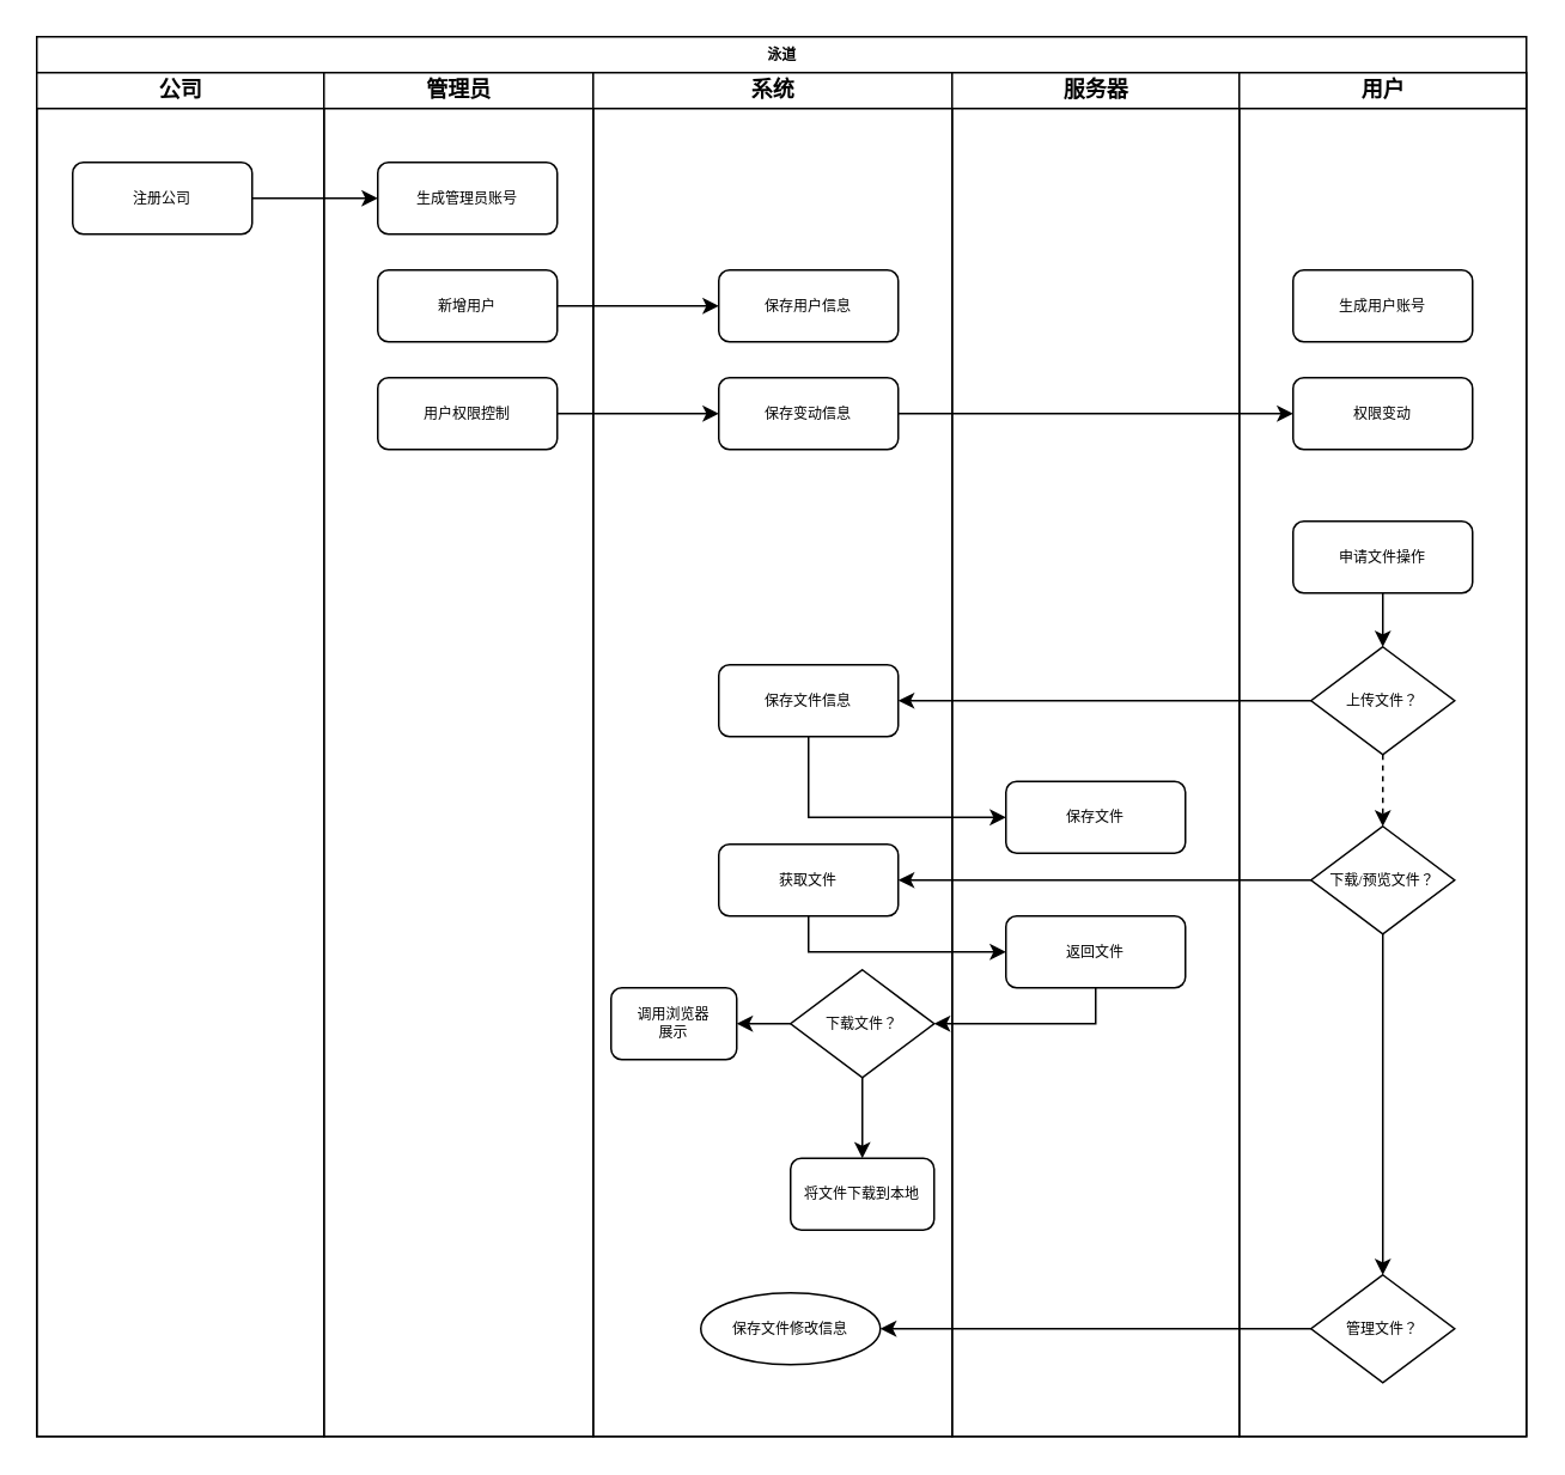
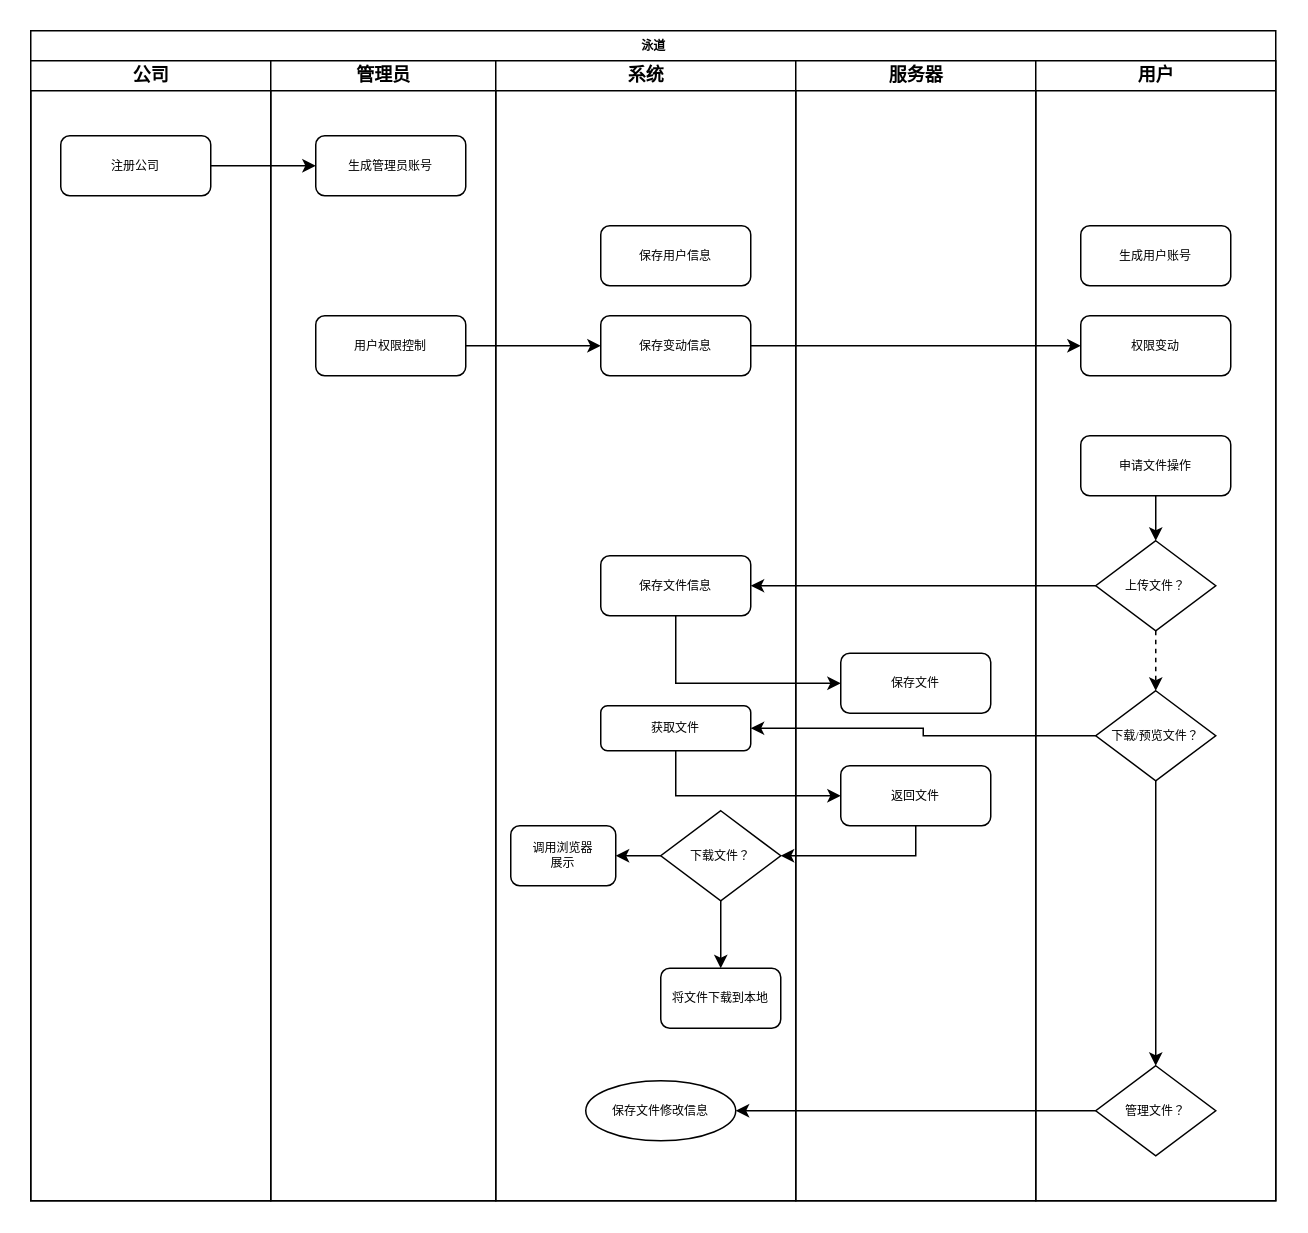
- <mxCell id="6" value="新增用户" style="rounded=1;whiteSpace=wrap;html=1;shadow=0;labelBackgroundColor=none;strokeWidth=1;fontFamily=Verdana;fontSize=8;align=center;" parent="5" vertex="1"><mxGeometry x="30" y="110" width="100" height="40" as="geometry" /></mxCell>
- <mxCell id="24" style="edgeStyle=orthogonalEdgeStyle;rounded=0;orthogonalLoop=1;jettySize=auto;html=1;entryX=0;entryY=0.5;entryDx=0;entryDy=0;" edge="1" parent="2" source="6" target="10"><mxGeometry relative="1" as="geometry" /></mxCell>
- <mxCell id="13" value="获取文件" style="rounded=1;whiteSpace=wrap;html=1;shadow=0;labelBackgroundColor=none;strokeWidth=1;fontFamily=Verdana;fontSize=8;align=center;" vertex="1" parent="9"><mxGeometry x="70" y="430" width="100" height="40" as="geometry" /></mxCell>
+ <mxCell id="13" value="获取文件" style="rounded=1;whiteSpace=wrap;html=1;shadow=0;labelBackgroundColor=none;strokeWidth=1;fontFamily=Verdana;fontSize=8;align=center;" vertex="1" parent="9"><mxGeometry x="70" y="430" width="100" height="30" as="geometry" /></mxCell>
